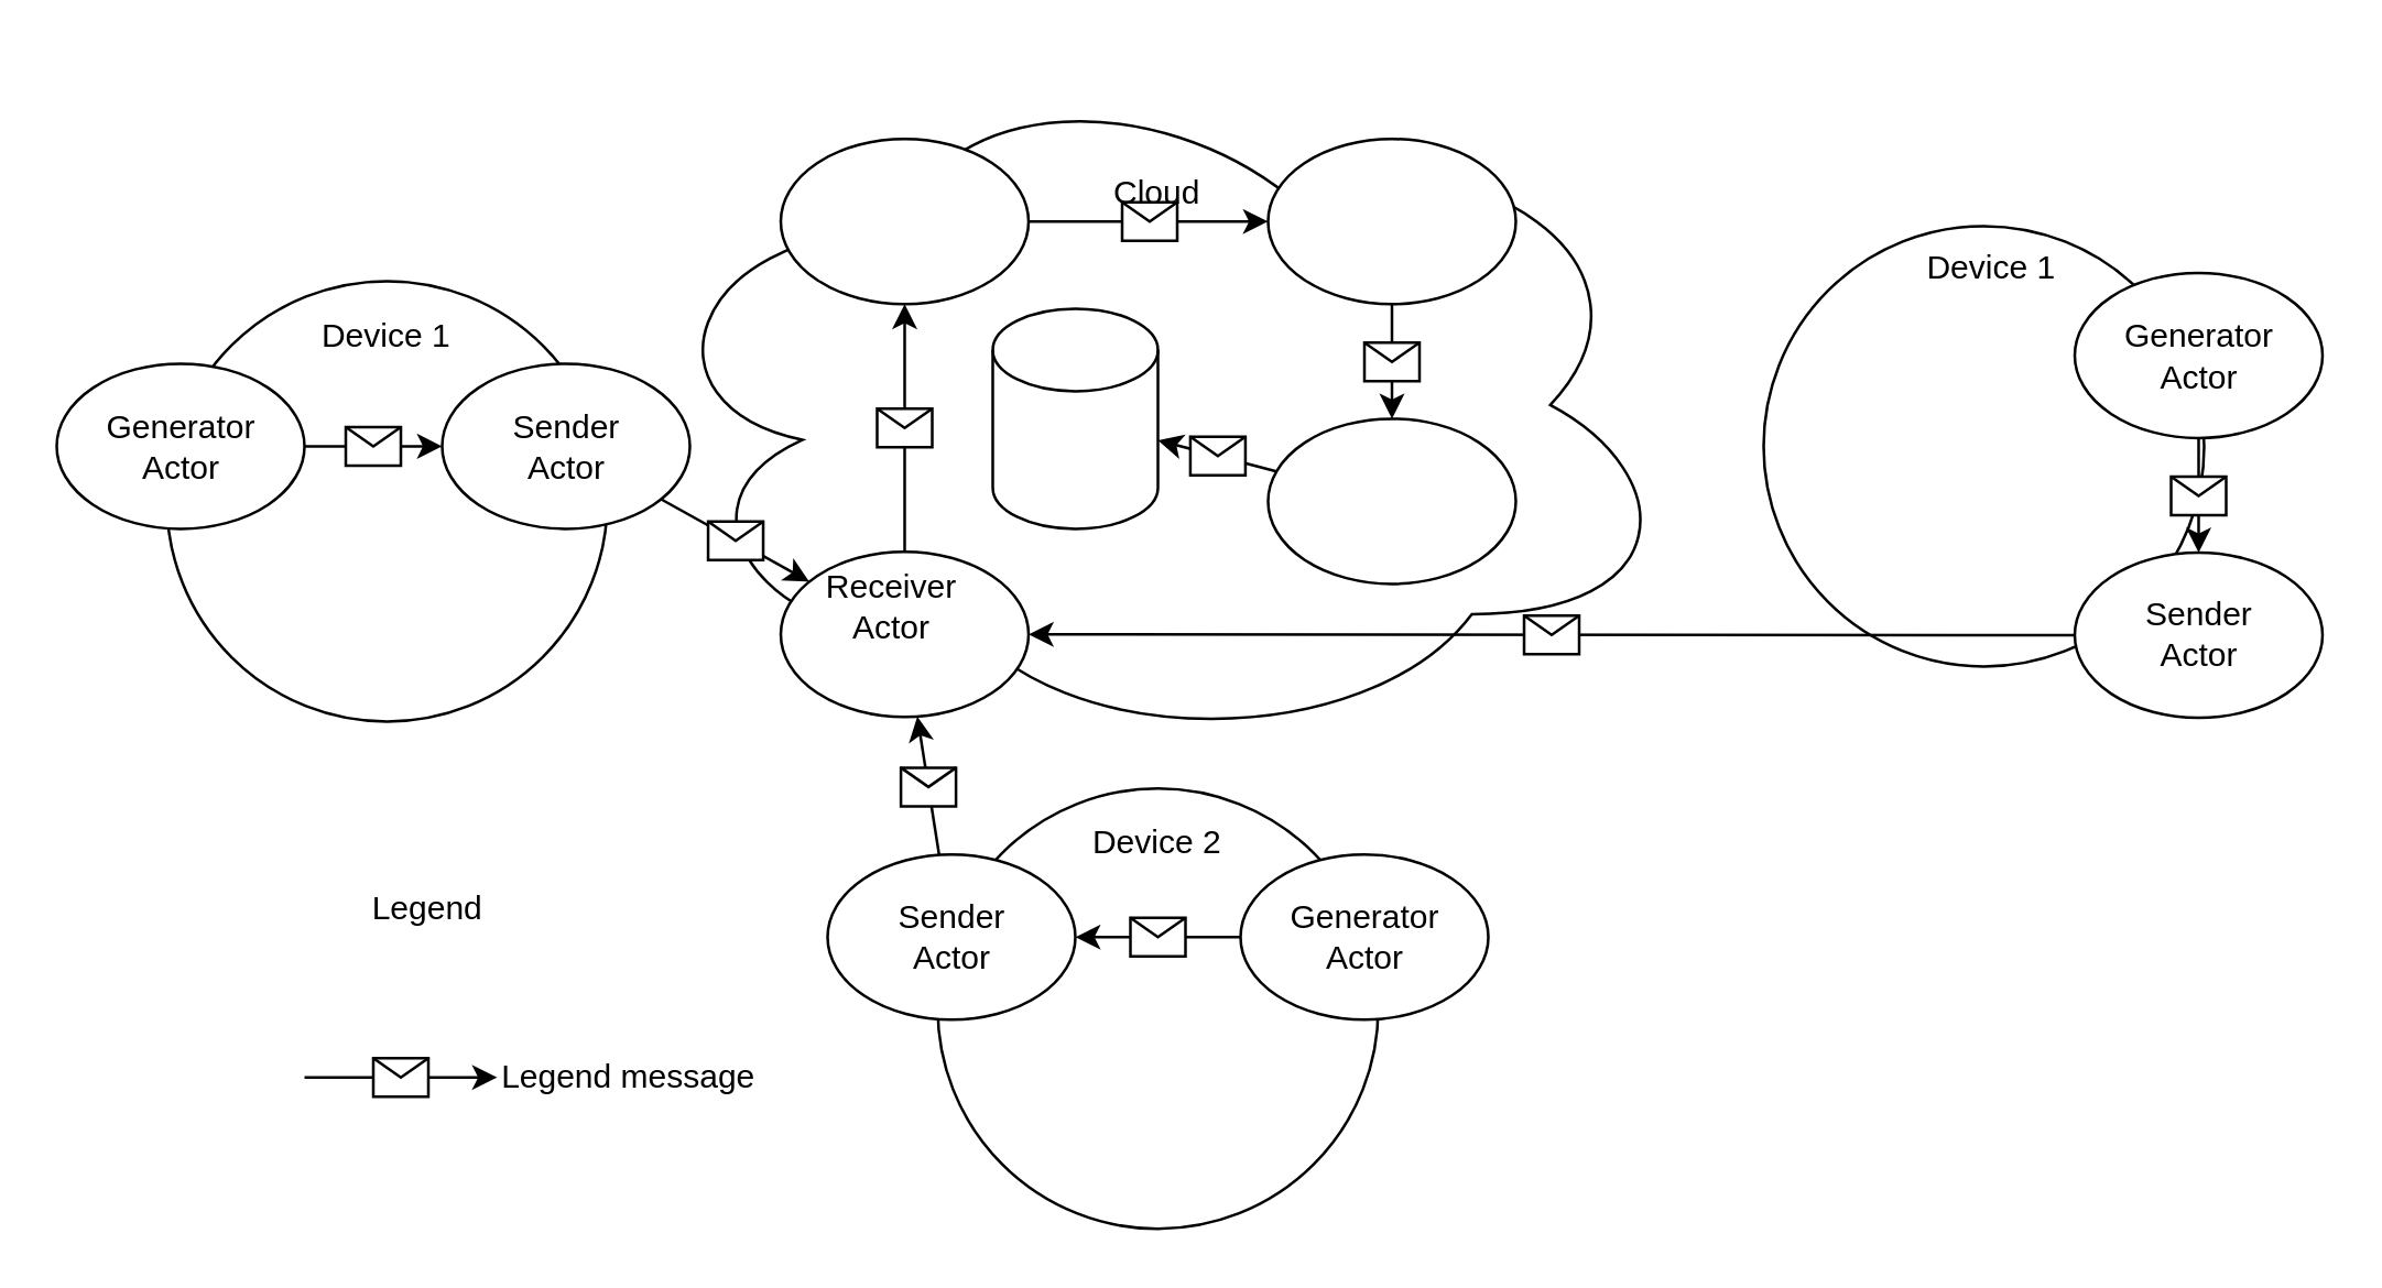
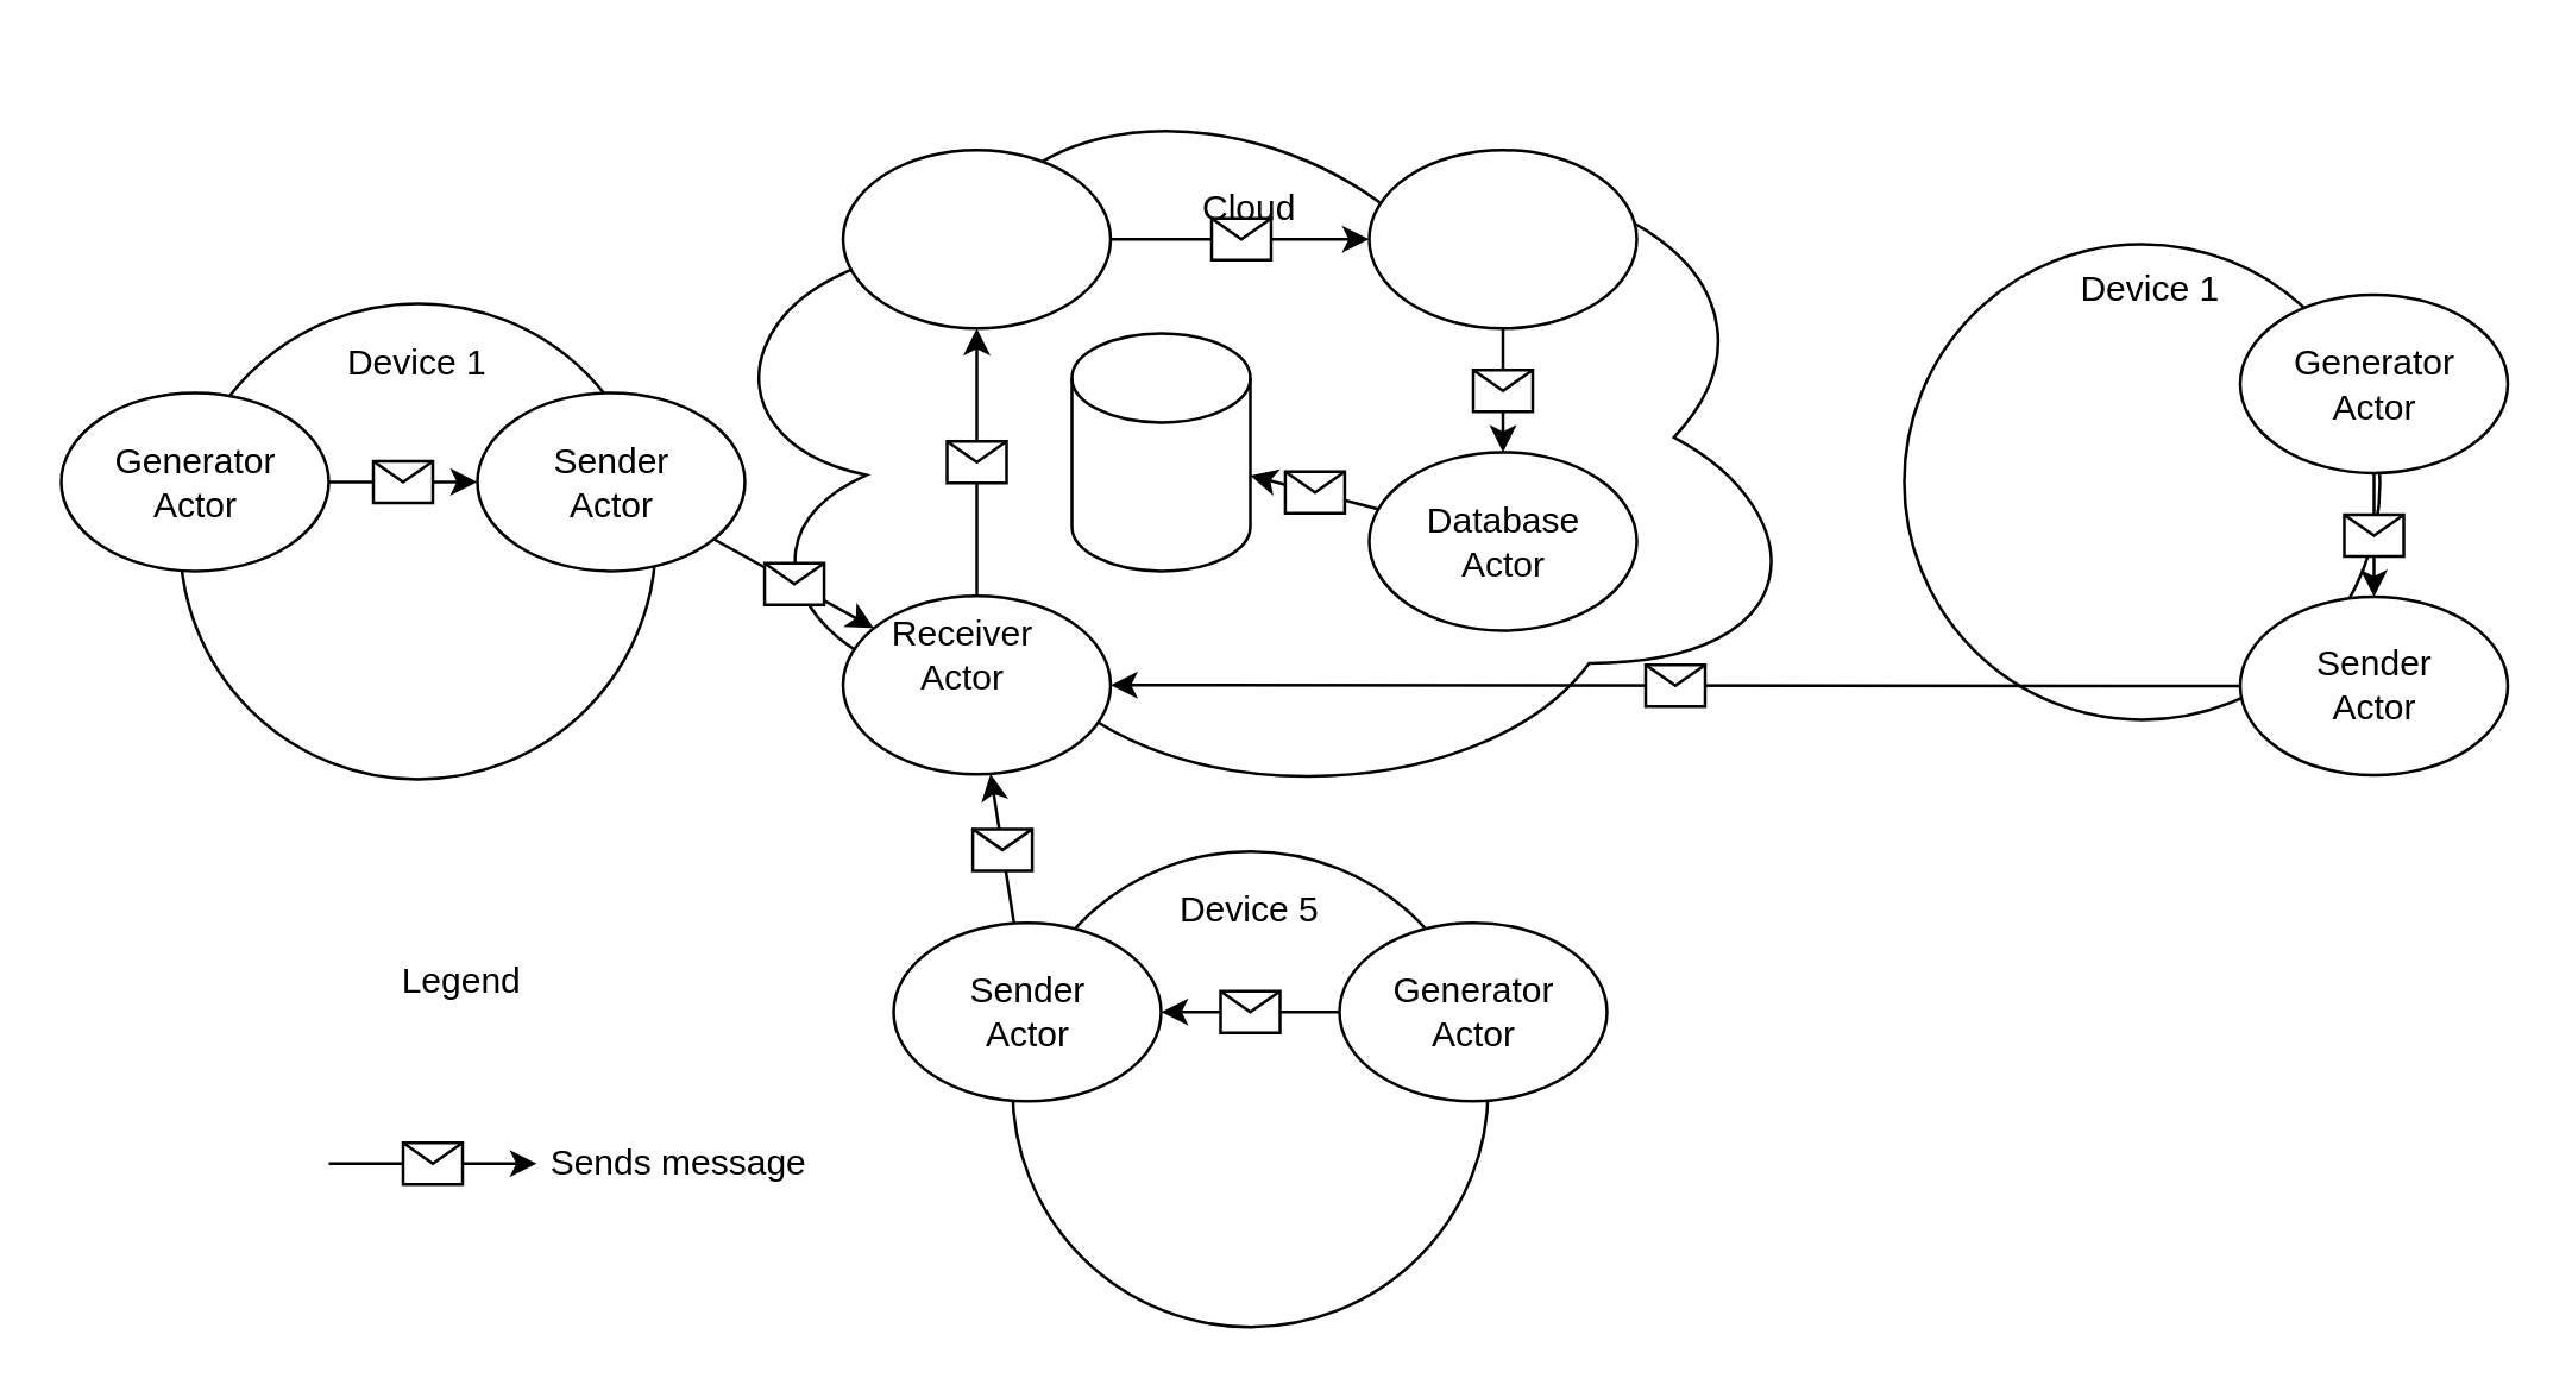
+ <mxCell id="61" value="Database Actor" style="text;html=1;strokeColor=none;fillColor=none;align=center;verticalAlign=middle;whiteSpace=wrap;rounded=0;" vertex="1" parent="59"><mxGeometry x="22.5" y="18.75" width="45" height="22.5" as="geometry" /></mxCell>
- <mxCell id="21" value="Device 2" style="text;html=1;strokeColor=none;fillColor=none;align=center;verticalAlign=middle;whiteSpace=wrap;rounded=0;" parent="1" vertex="1"><mxGeometry x="390" y="291" width="60" height="30" as="geometry" /></mxCell>
+ <mxCell id="21" value="Device 5" style="text;html=1;strokeColor=none;fillColor=none;align=center;verticalAlign=middle;whiteSpace=wrap;rounded=0;" parent="1" vertex="1"><mxGeometry x="390" y="291" width="60" height="30" as="geometry" /></mxCell>
- <mxCell id="16" value="Legend message" style="text;html=1;strokeColor=none;fillColor=none;align=center;verticalAlign=middle;whiteSpace=wrap;rounded=0;" parent="1" vertex="1"><mxGeometry x="173" y="376" width="110" height="30" as="geometry" /></mxCell>
+ <mxCell id="16" value="Sends message" style="text;html=1;strokeColor=none;fillColor=none;align=center;verticalAlign=middle;whiteSpace=wrap;rounded=0;" parent="1" vertex="1"><mxGeometry x="173" y="376" width="110" height="30" as="geometry" /></mxCell>
